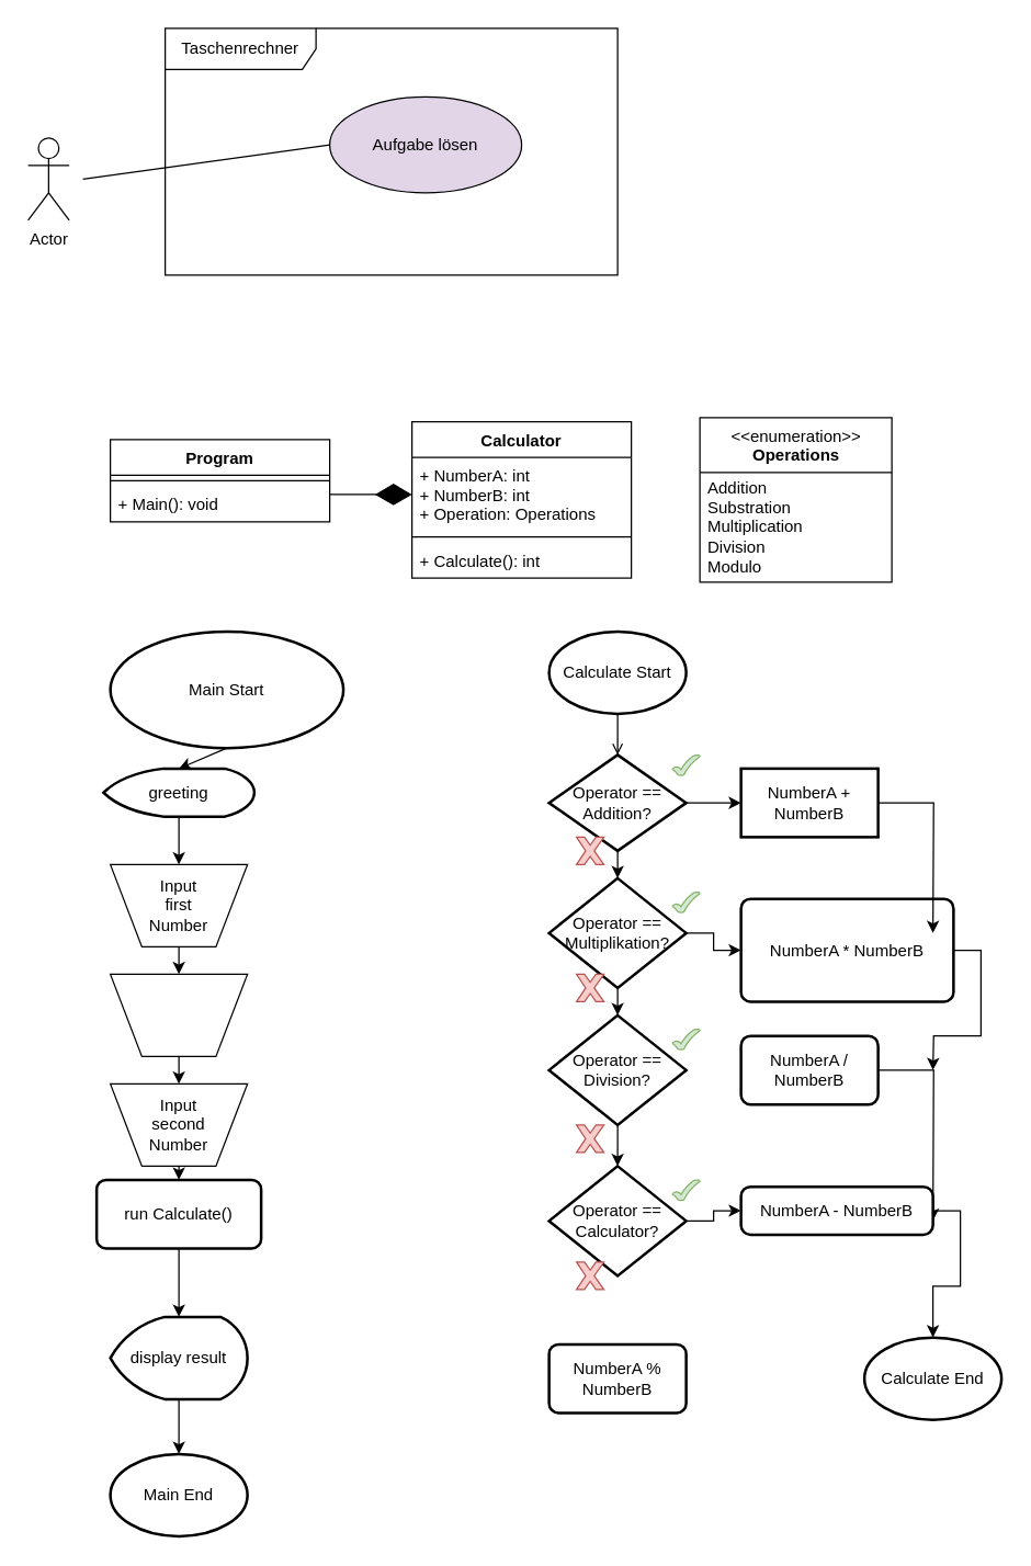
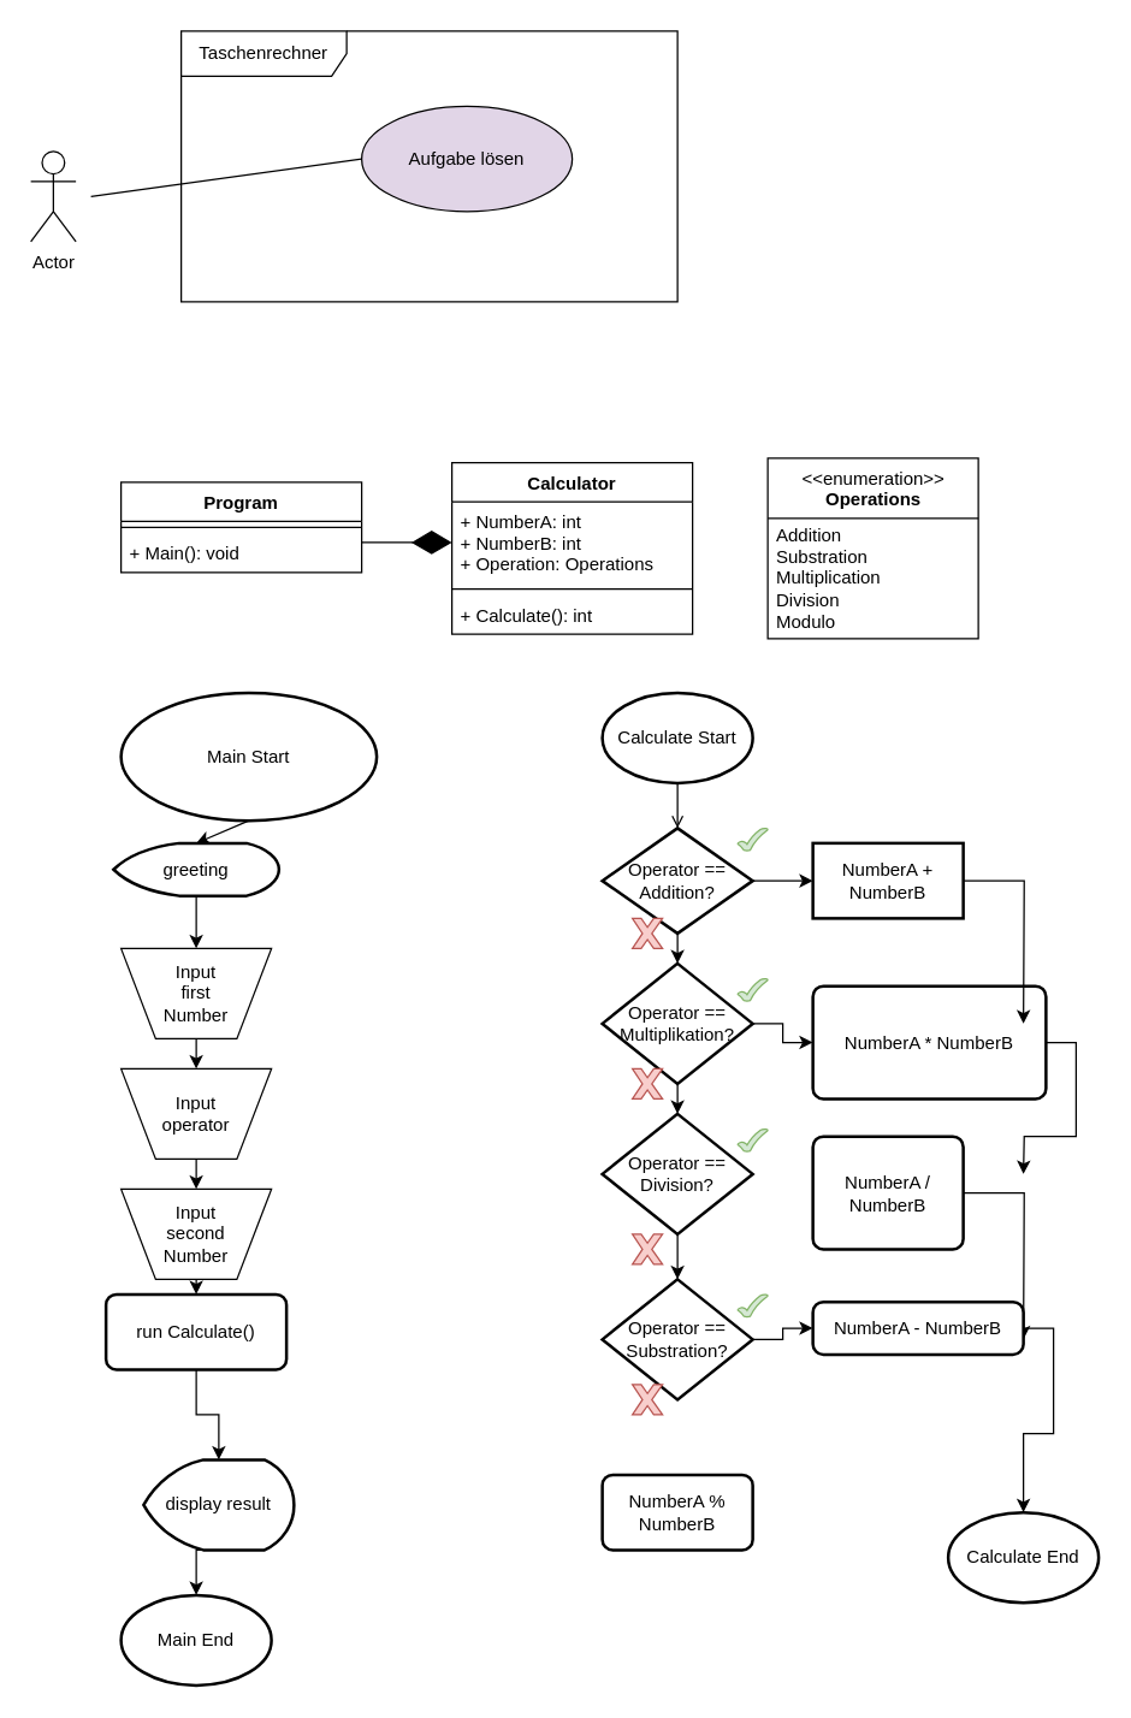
+ <mxCell id="29" value="&lt;div&gt;Input operator&lt;/div&gt;" style="text;html=1;strokeColor=none;fillColor=none;align=center;verticalAlign=middle;whiteSpace=wrap;rounded=0;" vertex="1" parent="1"><mxGeometry x="110" y="730" width="40" height="20" as="geometry" /></mxCell>
- <mxCell id="59" value="NumberA / NumberB" style="rounded=1;whiteSpace=wrap;html=1;absoluteArcSize=1;arcSize=14;strokeWidth=2;" vertex="1" parent="1"><mxGeometry x="540" y="755" width="100" height="50" as="geometry" /></mxCell>
+ <mxCell id="59" value="NumberA / NumberB" style="rounded=1;whiteSpace=wrap;html=1;absoluteArcSize=1;arcSize=14;strokeWidth=2;" vertex="1" parent="1"><mxGeometry x="540" y="755" width="100" height="75" as="geometry" /></mxCell>
- <mxCell id="45" value="Operator == Calculator?" style="strokeWidth=2;html=1;shape=mxgraph.flowchart.decision;whiteSpace=wrap;" vertex="1" parent="1"><mxGeometry x="400" y="850" width="100" height="80" as="geometry" /></mxCell>
+ <mxCell id="45" value="Operator == Substration?" style="strokeWidth=2;html=1;shape=mxgraph.flowchart.decision;whiteSpace=wrap;" vertex="1" parent="1"><mxGeometry x="400" y="850" width="100" height="80" as="geometry" /></mxCell>
- <mxCell id="33" value="display result" style="strokeWidth=2;html=1;shape=mxgraph.flowchart.display;whiteSpace=wrap;" vertex="1" parent="1"><mxGeometry x="80" y="960" width="100" height="60" as="geometry" /></mxCell>
+ <mxCell id="33" value="display result" style="strokeWidth=2;html=1;shape=mxgraph.flowchart.display;whiteSpace=wrap;" vertex="1" parent="1"><mxGeometry x="95" y="970" width="100" height="60" as="geometry" /></mxCell>
- <mxCell id="63" value="Calculate End" style="strokeWidth=2;html=1;shape=mxgraph.flowchart.start_1;whiteSpace=wrap;" vertex="1" parent="1"><mxGeometry x="630" y="975" width="100" height="60" as="geometry" /></mxCell>
+ <mxCell id="63" value="Calculate End" style="strokeWidth=2;html=1;shape=mxgraph.flowchart.start_1;whiteSpace=wrap;" vertex="1" parent="1"><mxGeometry x="630" y="1005" width="100" height="60" as="geometry" /></mxCell>
